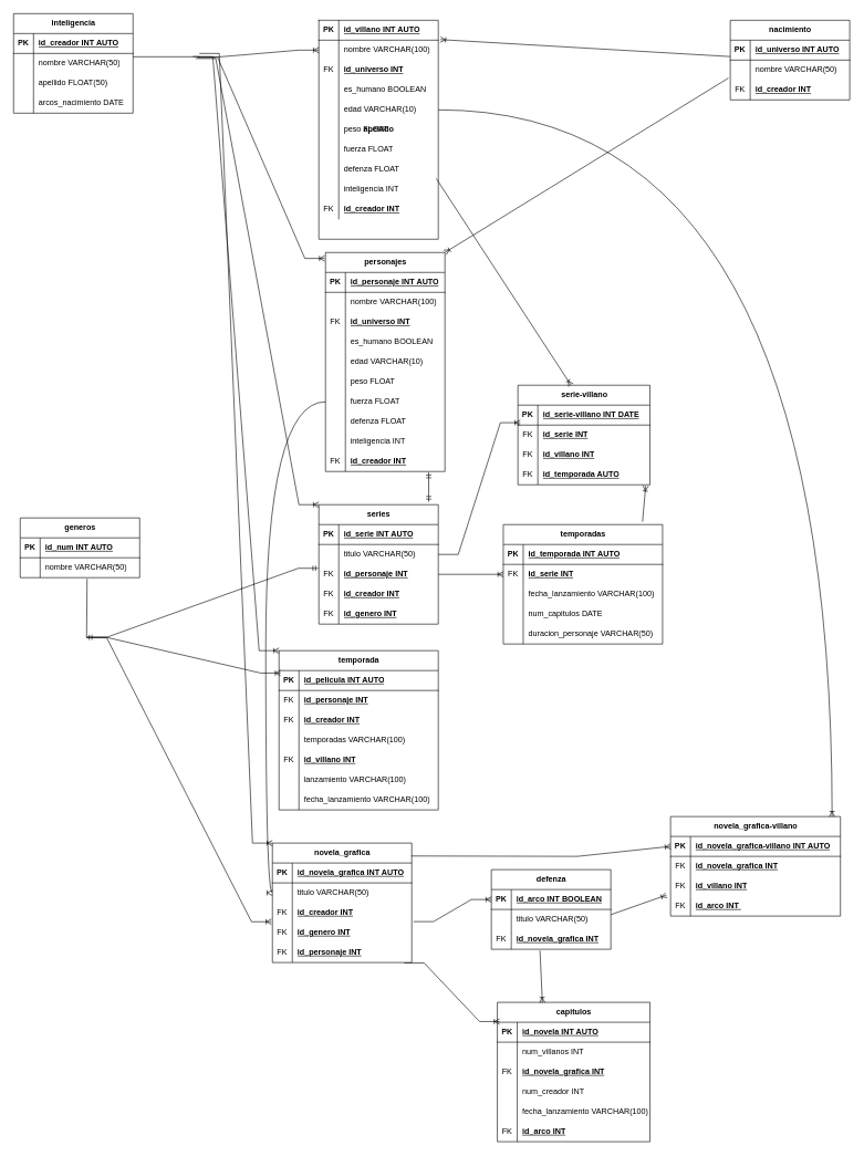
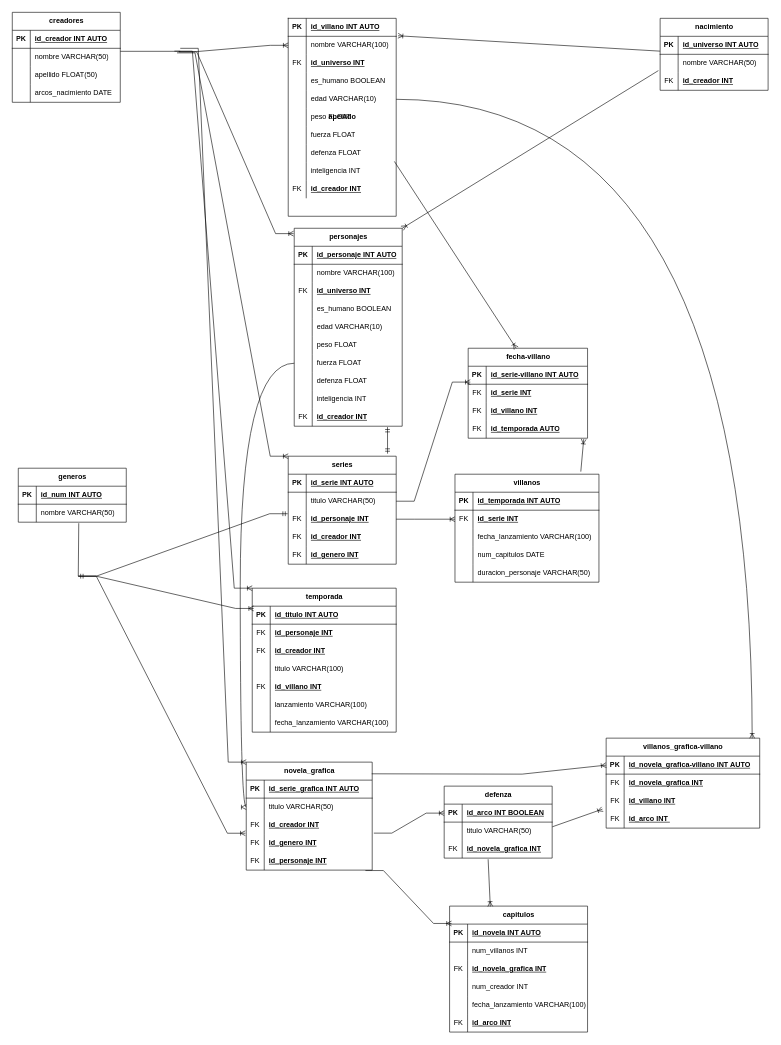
- <mxCell id="2" value="inteligencia" style="shape=table;startSize=30;container=1;collapsible=1;childLayout=tableLayout;fixedRows=1;rowLines=0;fontStyle=1;align=center;resizeLast=1;html=1;" parent="1" vertex="1"><mxGeometry x="20" y="20" width="180" height="150" as="geometry" /></mxCell>
+ <mxCell id="2" value="creadores" style="shape=table;startSize=30;container=1;collapsible=1;childLayout=tableLayout;fixedRows=1;rowLines=0;fontStyle=1;align=center;resizeLast=1;html=1;" parent="1" vertex="1"><mxGeometry x="20" y="20" width="180" height="150" as="geometry" /></mxCell>
- <mxCell id="148" value="serie-villano" style="shape=table;startSize=30;container=1;collapsible=1;childLayout=tableLayout;fixedRows=1;rowLines=0;fontStyle=1;align=center;resizeLast=1;html=1;" parent="1" vertex="1"><mxGeometry x="780" y="580" width="199" height="150" as="geometry" /></mxCell>
+ <mxCell id="148" value="fecha-villano" style="shape=table;startSize=30;container=1;collapsible=1;childLayout=tableLayout;fixedRows=1;rowLines=0;fontStyle=1;align=center;resizeLast=1;html=1;" parent="1" vertex="1"><mxGeometry x="780" y="580" width="199" height="150" as="geometry" /></mxCell>
- <mxCell id="151" value="id_serie-villano INT DATE" style="shape=partialRectangle;connectable=0;fillColor=none;top=0;left=0;bottom=0;right=0;align=left;spacingLeft=6;fontStyle=5;overflow=hidden;whiteSpace=wrap;html=1;" parent="149" vertex="1"><mxGeometry x="30" width="169" height="30" as="geometry"><mxRectangle width="169" height="30" as="alternateBounds" /></mxGeometry></mxCell>
+ <mxCell id="151" value="id_serie-villano INT AUTO" style="shape=partialRectangle;connectable=0;fillColor=none;top=0;left=0;bottom=0;right=0;align=left;spacingLeft=6;fontStyle=5;overflow=hidden;whiteSpace=wrap;html=1;" parent="149" vertex="1"><mxGeometry x="30" width="169" height="30" as="geometry"><mxRectangle width="169" height="30" as="alternateBounds" /></mxGeometry></mxCell>
- <mxCell id="132" value="temporadas" style="shape=table;startSize=30;container=1;collapsible=1;childLayout=tableLayout;fixedRows=1;rowLines=0;fontStyle=1;align=center;resizeLast=1;html=1;" parent="1" vertex="1"><mxGeometry x="758" y="790" width="240" height="180" as="geometry" /></mxCell>
+ <mxCell id="132" value="villanos" style="shape=table;startSize=30;container=1;collapsible=1;childLayout=tableLayout;fixedRows=1;rowLines=0;fontStyle=1;align=center;resizeLast=1;html=1;" parent="1" vertex="1"><mxGeometry x="758" y="790" width="240" height="180" as="geometry" /></mxCell>
- <mxCell id="90" value="id_pelicula INT AUTO" style="shape=partialRectangle;connectable=0;fillColor=none;top=0;left=0;bottom=0;right=0;align=left;spacingLeft=6;fontStyle=5;overflow=hidden;whiteSpace=wrap;html=1;" parent="88" vertex="1"><mxGeometry x="30" width="210" height="30" as="geometry"><mxRectangle width="210" height="30" as="alternateBounds" /></mxGeometry></mxCell>
+ <mxCell id="90" value="id_titulo INT AUTO" style="shape=partialRectangle;connectable=0;fillColor=none;top=0;left=0;bottom=0;right=0;align=left;spacingLeft=6;fontStyle=5;overflow=hidden;whiteSpace=wrap;html=1;" parent="88" vertex="1"><mxGeometry x="30" width="210" height="30" as="geometry"><mxRectangle width="210" height="30" as="alternateBounds" /></mxGeometry></mxCell>
- <mxCell id="99" value="temporadas VARCHAR(100)" style="shape=partialRectangle;connectable=0;fillColor=none;top=0;left=0;bottom=0;right=0;align=left;spacingLeft=6;overflow=hidden;whiteSpace=wrap;html=1;" parent="97" vertex="1"><mxGeometry x="30" width="210" height="30" as="geometry"><mxRectangle width="210" height="30" as="alternateBounds" /></mxGeometry></mxCell>
+ <mxCell id="99" value="titulo VARCHAR(100)" style="shape=partialRectangle;connectable=0;fillColor=none;top=0;left=0;bottom=0;right=0;align=left;spacingLeft=6;overflow=hidden;whiteSpace=wrap;html=1;" parent="97" vertex="1"><mxGeometry x="30" width="210" height="30" as="geometry"><mxRectangle width="210" height="30" as="alternateBounds" /></mxGeometry></mxCell>
- <mxCell id="206" value="novela_grafica-villano" style="shape=table;startSize=30;container=1;collapsible=1;childLayout=tableLayout;fixedRows=1;rowLines=0;fontStyle=1;align=center;resizeLast=1;html=1;" parent="1" vertex="1"><mxGeometry x="1010" y="1230" width="256" height="150" as="geometry" /></mxCell>
+ <mxCell id="206" value="villanos_grafica-villano" style="shape=table;startSize=30;container=1;collapsible=1;childLayout=tableLayout;fixedRows=1;rowLines=0;fontStyle=1;align=center;resizeLast=1;html=1;" parent="1" vertex="1"><mxGeometry x="1010" y="1230" width="256" height="150" as="geometry" /></mxCell>
- <mxCell id="164" value="id_novela_grafica INT AUTO" style="shape=partialRectangle;connectable=0;fillColor=none;top=0;left=0;bottom=0;right=0;align=left;spacingLeft=6;fontStyle=5;overflow=hidden;whiteSpace=wrap;html=1;" parent="162" vertex="1"><mxGeometry x="30" width="180" height="30" as="geometry"><mxRectangle width="180" height="30" as="alternateBounds" /></mxGeometry></mxCell>
+ <mxCell id="164" value="id_serie_grafica INT AUTO" style="shape=partialRectangle;connectable=0;fillColor=none;top=0;left=0;bottom=0;right=0;align=left;spacingLeft=6;fontStyle=5;overflow=hidden;whiteSpace=wrap;html=1;" parent="162" vertex="1"><mxGeometry x="30" width="180" height="30" as="geometry"><mxRectangle width="180" height="30" as="alternateBounds" /></mxGeometry></mxCell>
